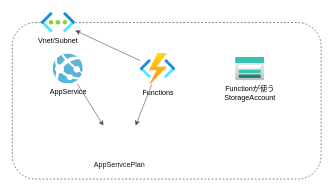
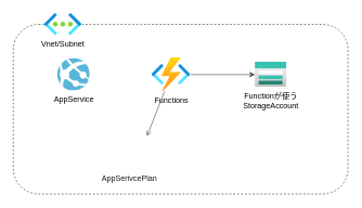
- <mxCell id="3" value="" style="edgeStyle=none;html=1;strokeColor=#4D4D4D;fontColor=#000000;" edge="1" parent="1" source="5" target="9"><mxGeometry relative="1" as="geometry" /></mxCell>
+ <mxCell id="3" value="" style="edgeStyle=none;html=1;strokeColor=#4D4D4D;fontColor=#000000;" edge="1" parent="1" source="5" target="8"><mxGeometry relative="1" as="geometry" /></mxCell>
- <mxCell id="6" style="edgeStyle=none;html=1;strokeColor=#4D4D4D;fontColor=#18141D;entryX=0;entryY=0;entryDx=0;entryDy=0;" edge="1" parent="1" source="7" target="10"><mxGeometry relative="1" as="geometry" /></mxCell>
- <mxCell id="4" style="edgeStyle=none;html=1;entryX=1;entryY=0;entryDx=0;entryDy=0;strokeColor=#4D4D4D;fontColor=#18141D;" edge="1" parent="1" source="5" target="10"><mxGeometry relative="1" as="geometry" /></mxCell>
+ <mxCell id="4" style="edgeStyle=none;html=1;entryX=1;entryY=0;entryDx=0;entryDy=0;strokeColor=#4D4D4D;fontColor=#18141D;endArrow=open;" edge="1" parent="1" source="5" target="10"><mxGeometry relative="1" as="geometry" /></mxCell>
